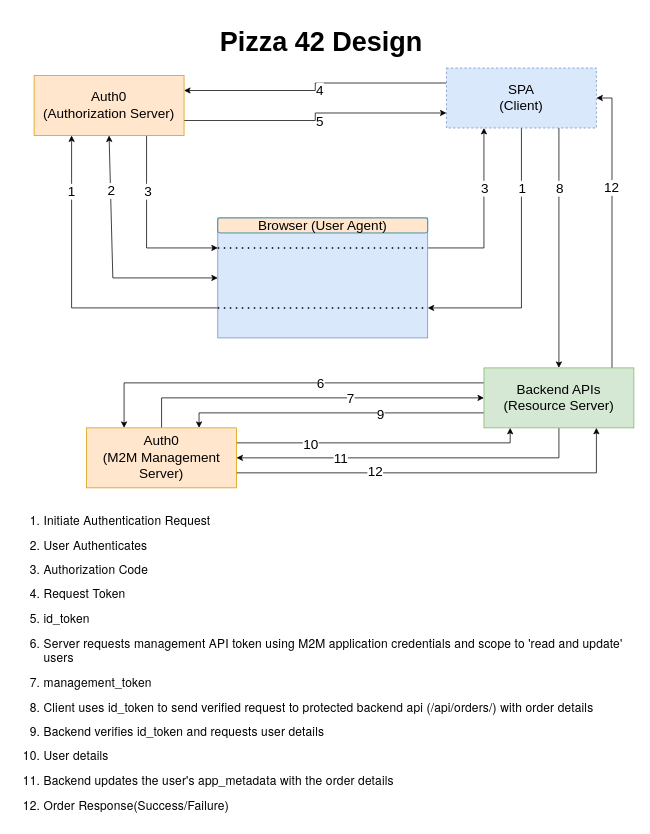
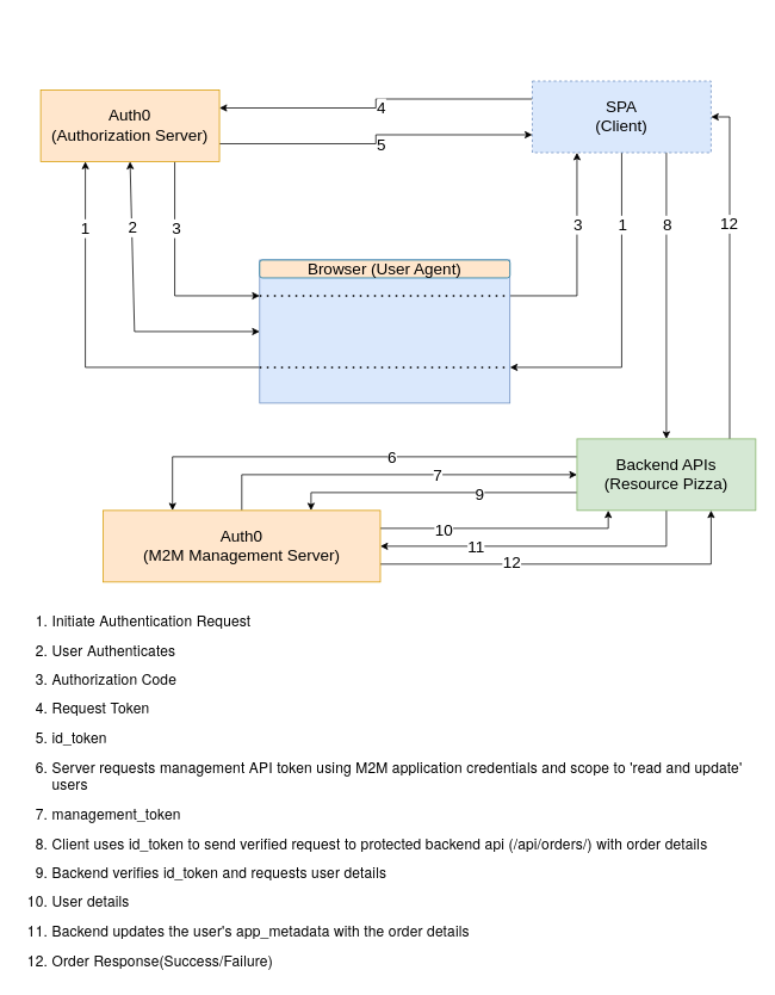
- <mxCell id="33" value="&lt;h1&gt;Pizza 42 Design&lt;/h1&gt;" style="text;html=1;strokeColor=none;fillColor=none;spacing=5;spacingTop=-20;whiteSpace=wrap;overflow=hidden;rounded=0;fontSize=18;" vertex="1" parent="1"><mxGeometry x="288" y="20" width="285" height="60" as="geometry" /></mxCell>
- <mxCell id="22" value="&lt;font style=&quot;font-size: 18px&quot;&gt;Backend APIs&lt;br&gt;(Resource Server)&lt;/font&gt;" style="rounded=0;whiteSpace=wrap;html=1;fontSize=14;fillColor=#d5e8d4;strokeColor=#82b366;" vertex="1" parent="1"><mxGeometry x="645" y="490" width="200" height="80" as="geometry" /></mxCell>
+ <mxCell id="22" value="&lt;font style=&quot;font-size: 18px&quot;&gt;Backend APIs&lt;br&gt;(Resource Pizza)&lt;/font&gt;" style="rounded=0;whiteSpace=wrap;html=1;fontSize=14;fillColor=#d5e8d4;strokeColor=#82b366;" vertex="1" parent="1"><mxGeometry x="645" y="490" width="200" height="80" as="geometry" /></mxCell>
- <mxCell id="41" value="&lt;div style=&quot;font-size: 18px&quot;&gt;&lt;span&gt;&lt;font style=&quot;font-size: 18px&quot;&gt;Auth0&lt;/font&gt;&lt;/span&gt;&lt;/div&gt;&lt;div style=&quot;font-size: 18px&quot;&gt;&lt;span&gt;&lt;font style=&quot;font-size: 18px&quot;&gt;(M2M Management Server)&lt;/font&gt;&lt;/span&gt;&lt;/div&gt;" style="rounded=0;whiteSpace=wrap;html=1;fontSize=14;fillColor=#ffe6cc;strokeColor=#d79b00;align=center;" vertex="1" parent="1"><mxGeometry x="115" y="570" width="200" height="80" as="geometry" /></mxCell>
+ <mxCell id="41" value="&lt;div style=&quot;font-size: 18px&quot;&gt;&lt;span&gt;&lt;font style=&quot;font-size: 18px&quot;&gt;Auth0&lt;/font&gt;&lt;/span&gt;&lt;/div&gt;&lt;div style=&quot;font-size: 18px&quot;&gt;&lt;span&gt;&lt;font style=&quot;font-size: 18px&quot;&gt;(M2M Management Server)&lt;/font&gt;&lt;/span&gt;&lt;/div&gt;" style="rounded=0;whiteSpace=wrap;html=1;fontSize=14;fillColor=#ffe6cc;strokeColor=#d79b00;align=center;" vertex="1" parent="1"><mxGeometry x="115" y="570" width="310" height="80" as="geometry" /></mxCell>
